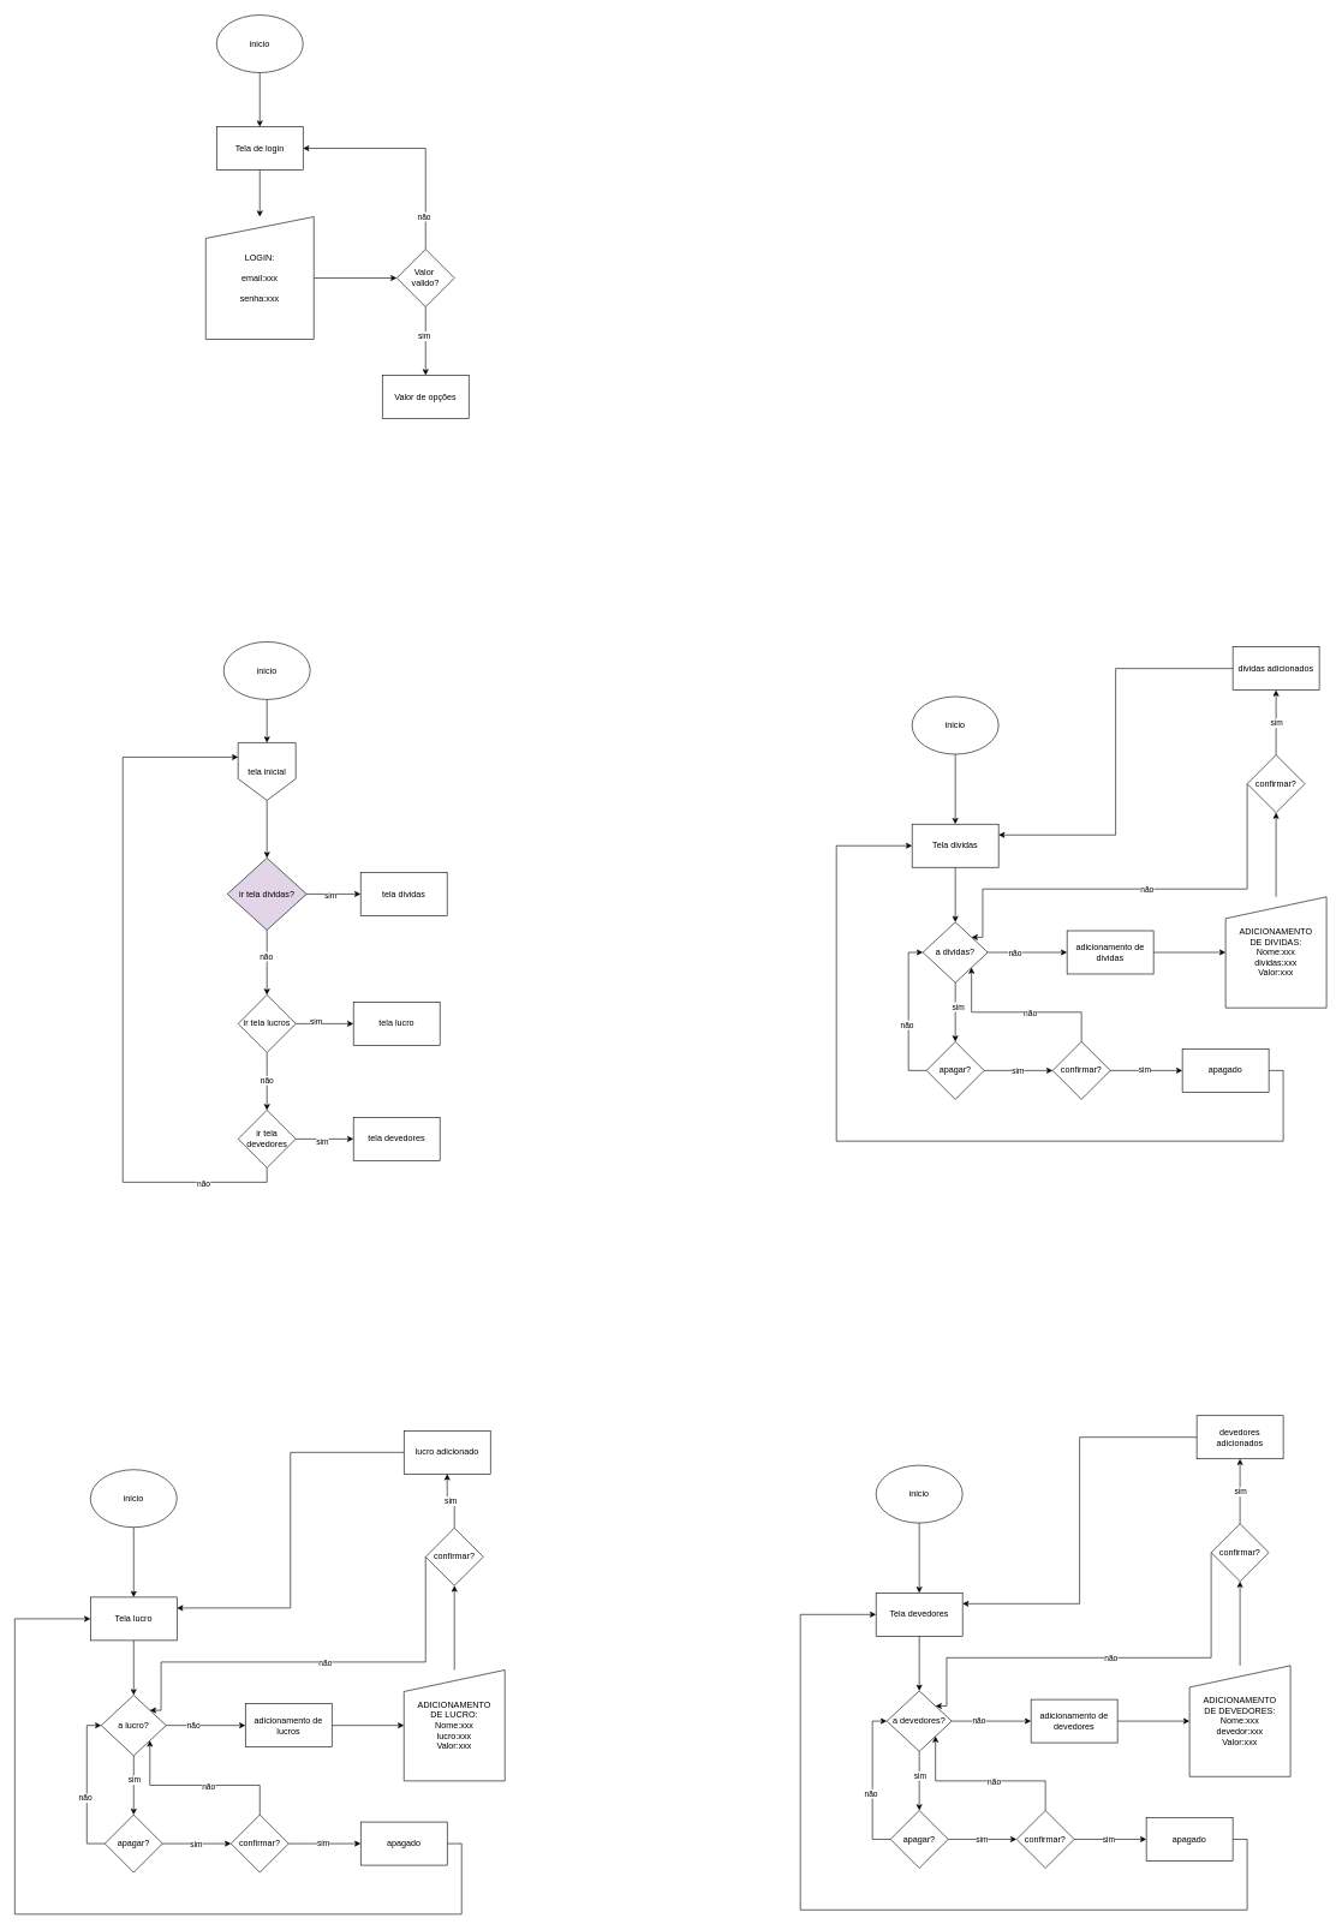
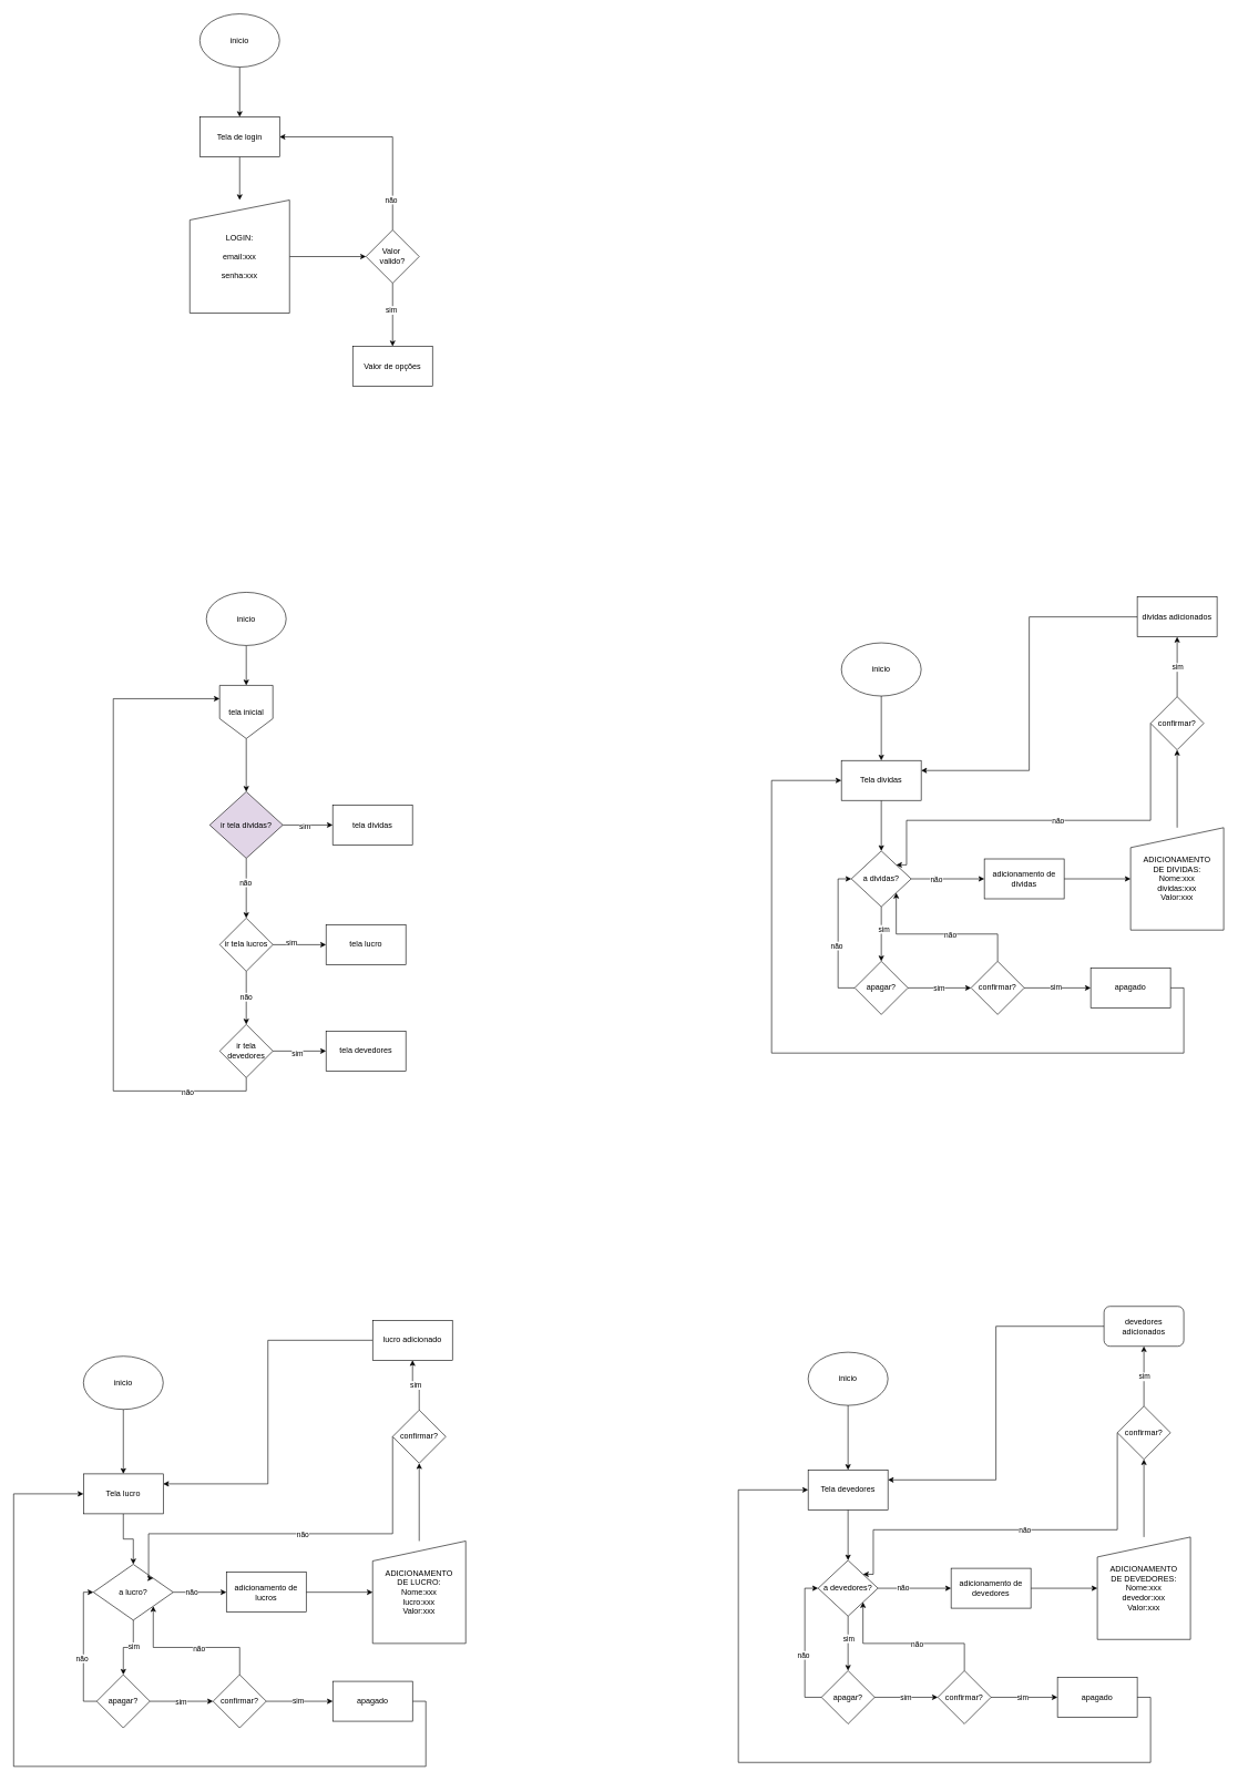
- <mxCell id="19" value="devedores adicionados" style="whiteSpace=wrap;html=1;" parent="1" vertex="1"><mxGeometry x="1660" y="1964" width="120" height="60" as="geometry" /></mxCell>
+ <mxCell id="19" value="devedores adicionados" style="whiteSpace=wrap;html=1;rounded=1;" parent="1" vertex="1"><mxGeometry x="1660" y="1964" width="120" height="60" as="geometry" /></mxCell>
- <mxCell id="109" value="a lucro?" style="rhombus;whiteSpace=wrap;html=1;" vertex="1" parent="1"><mxGeometry x="140" y="2352" width="90" height="84" as="geometry" /></mxCell>
+ <mxCell id="109" value="a lucro?" style="rhombus;whiteSpace=wrap;html=1;" vertex="1" parent="1"><mxGeometry x="140" y="2352" width="120" height="84" as="geometry" /></mxCell>
